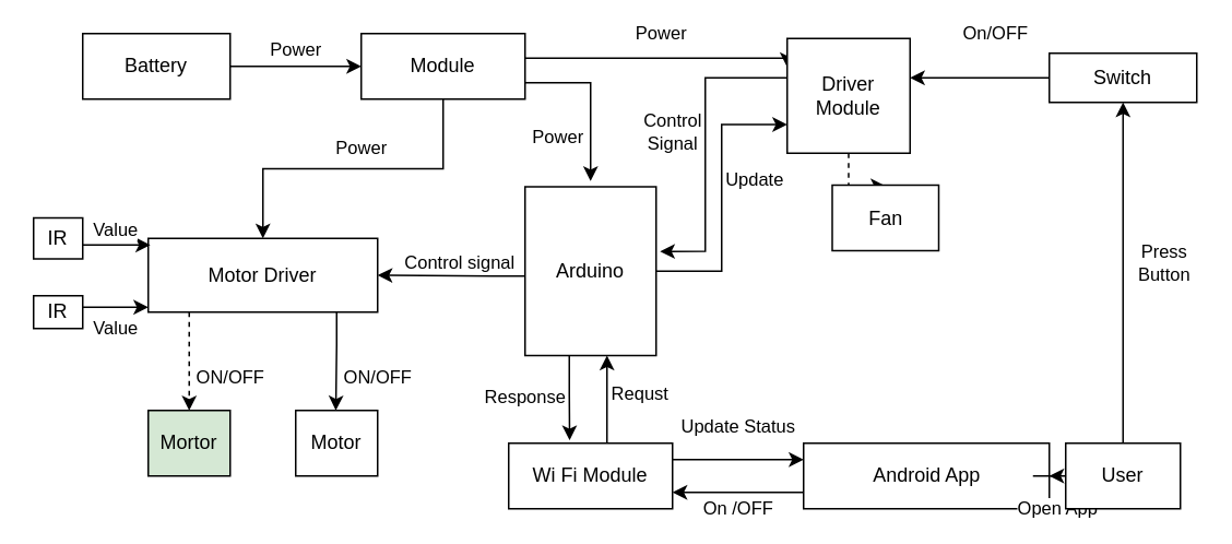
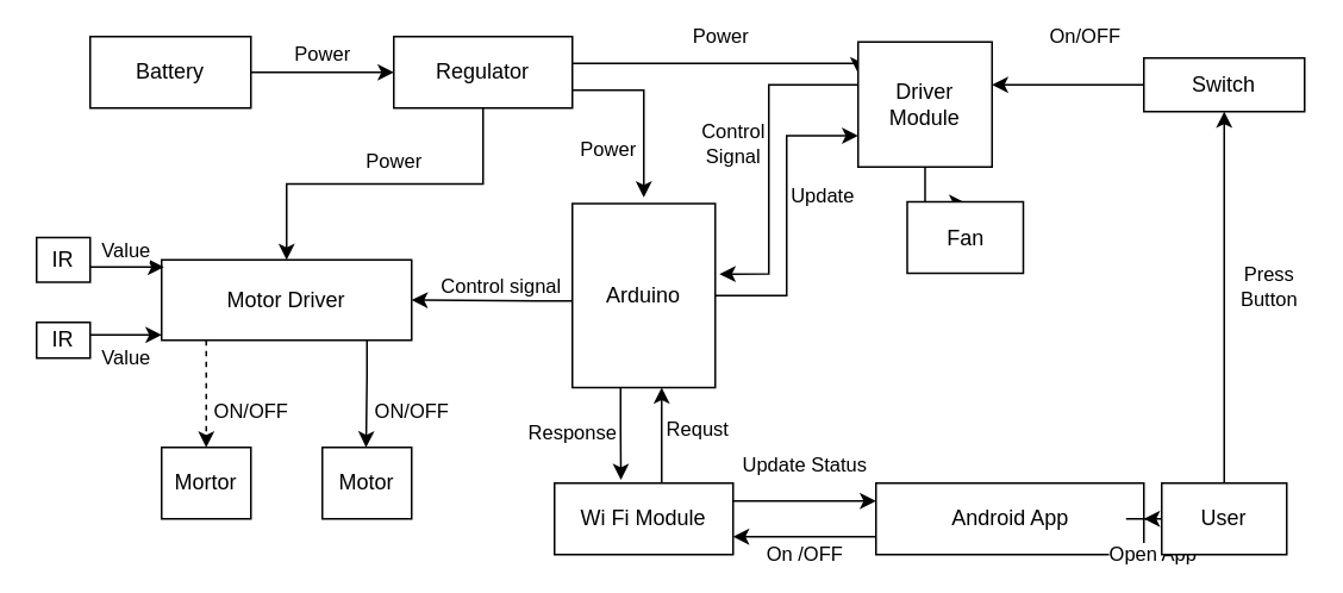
- <mxCell id="20" value="Module" style="rounded=0;whiteSpace=wrap;html=1;" vertex="1" parent="1"><mxGeometry x="220" y="20" width="100" height="40" as="geometry" /></mxCell>
+ <mxCell id="20" value="Regulator" style="rounded=0;whiteSpace=wrap;html=1;" vertex="1" parent="1"><mxGeometry x="220" y="20" width="100" height="40" as="geometry" /></mxCell>
- <mxCell id="21" value="Turn ON" style="edgeStyle=orthogonalEdgeStyle;rounded=0;orthogonalLoop=1;jettySize=auto;html=1;dashed=1;" edge="1" parent="1" source="23" target="24"><mxGeometry x="-0.084" y="30" relative="1" as="geometry"><mxPoint as="offset" /></mxGeometry></mxCell>
+ <mxCell id="21" value="Turn ON" style="edgeStyle=orthogonalEdgeStyle;rounded=0;orthogonalLoop=1;jettySize=auto;html=1;" edge="1" parent="1" source="23" target="24"><mxGeometry x="-0.084" y="30" relative="1" as="geometry"><mxPoint as="offset" /></mxGeometry></mxCell>
- <mxCell id="14" value="Mortor" style="rounded=0;whiteSpace=wrap;html=1;fillColor=#d5e8d4;" vertex="1" parent="1"><mxGeometry x="90" y="250" width="50" height="40" as="geometry" /></mxCell>
+ <mxCell id="14" value="Mortor" style="rounded=0;whiteSpace=wrap;html=1;" vertex="1" parent="1"><mxGeometry x="90" y="250" width="50" height="40" as="geometry" /></mxCell>
